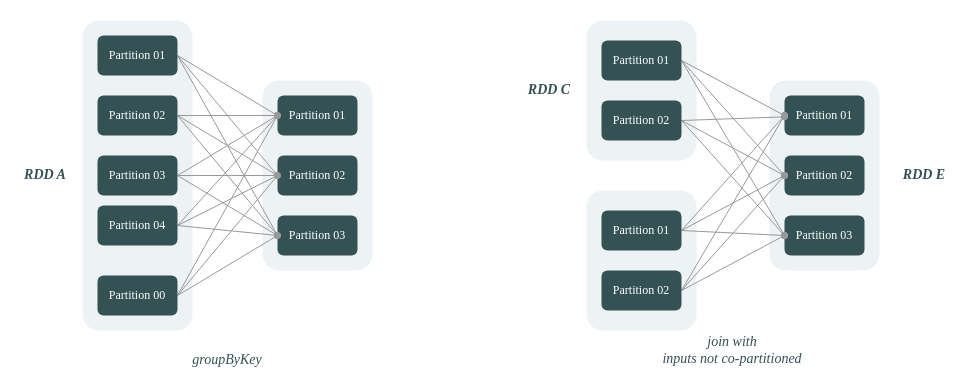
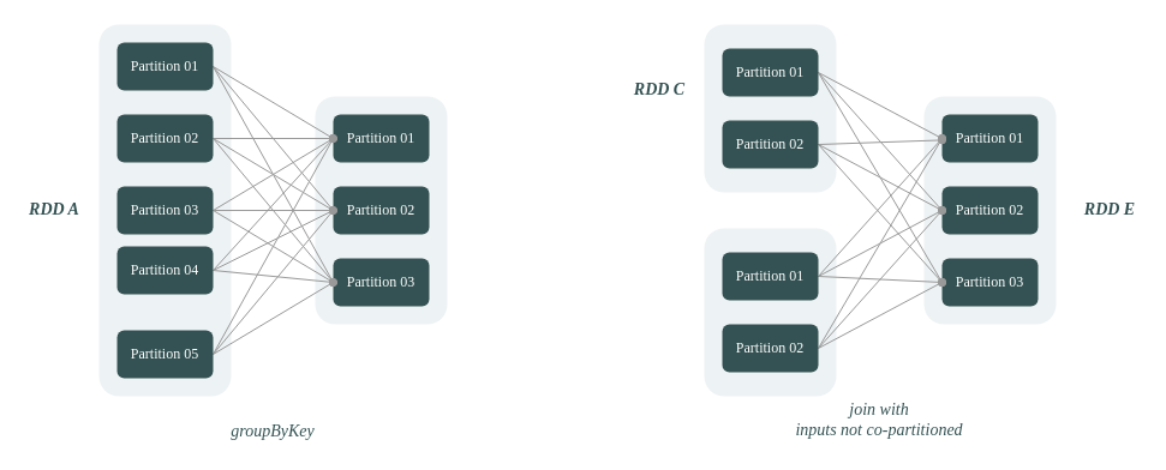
- <mxCell id="45" value="&lt;b&gt;&lt;i&gt;RDD C&lt;/i&gt;&lt;/b&gt;" style="text;html=1;strokeColor=none;fillColor=none;align=center;verticalAlign=middle;whiteSpace=wrap;rounded=0;fontFamily=Tahoma;fontSize=14;fontColor=#345253;" parent="1" vertex="1"><mxGeometry x="524" y="80" width="50" height="20" as="geometry" /></mxCell>
+ <mxCell id="45" value="&lt;b&gt;&lt;i&gt;RDD C&lt;/i&gt;&lt;/b&gt;" style="text;html=1;strokeColor=none;fillColor=none;align=center;verticalAlign=middle;whiteSpace=wrap;rounded=0;fontFamily=Tahoma;fontSize=14;fontColor=#345253;" parent="1" vertex="1"><mxGeometry x="524" y="65" width="50" height="20" as="geometry" /></mxCell>
- <mxCell id="53" value="&lt;font color=&quot;#ffffff&quot;&gt;Partition 00&lt;/font&gt;" style="rounded=1;whiteSpace=wrap;html=1;fontFamily=Tahoma;fontSize=12;fontColor=#345253;strokeWidth=2;fillColor=#345253;strokeColor=none;" vertex="1" parent="1"><mxGeometry x="97" y="275" width="80" height="40" as="geometry" /></mxCell>
+ <mxCell id="53" value="&lt;font color=&quot;#ffffff&quot;&gt;Partition 05&lt;/font&gt;" style="rounded=1;whiteSpace=wrap;html=1;fontFamily=Tahoma;fontSize=12;fontColor=#345253;strokeWidth=2;fillColor=#345253;strokeColor=none;" vertex="1" parent="1"><mxGeometry x="97" y="275" width="80" height="40" as="geometry" /></mxCell>
